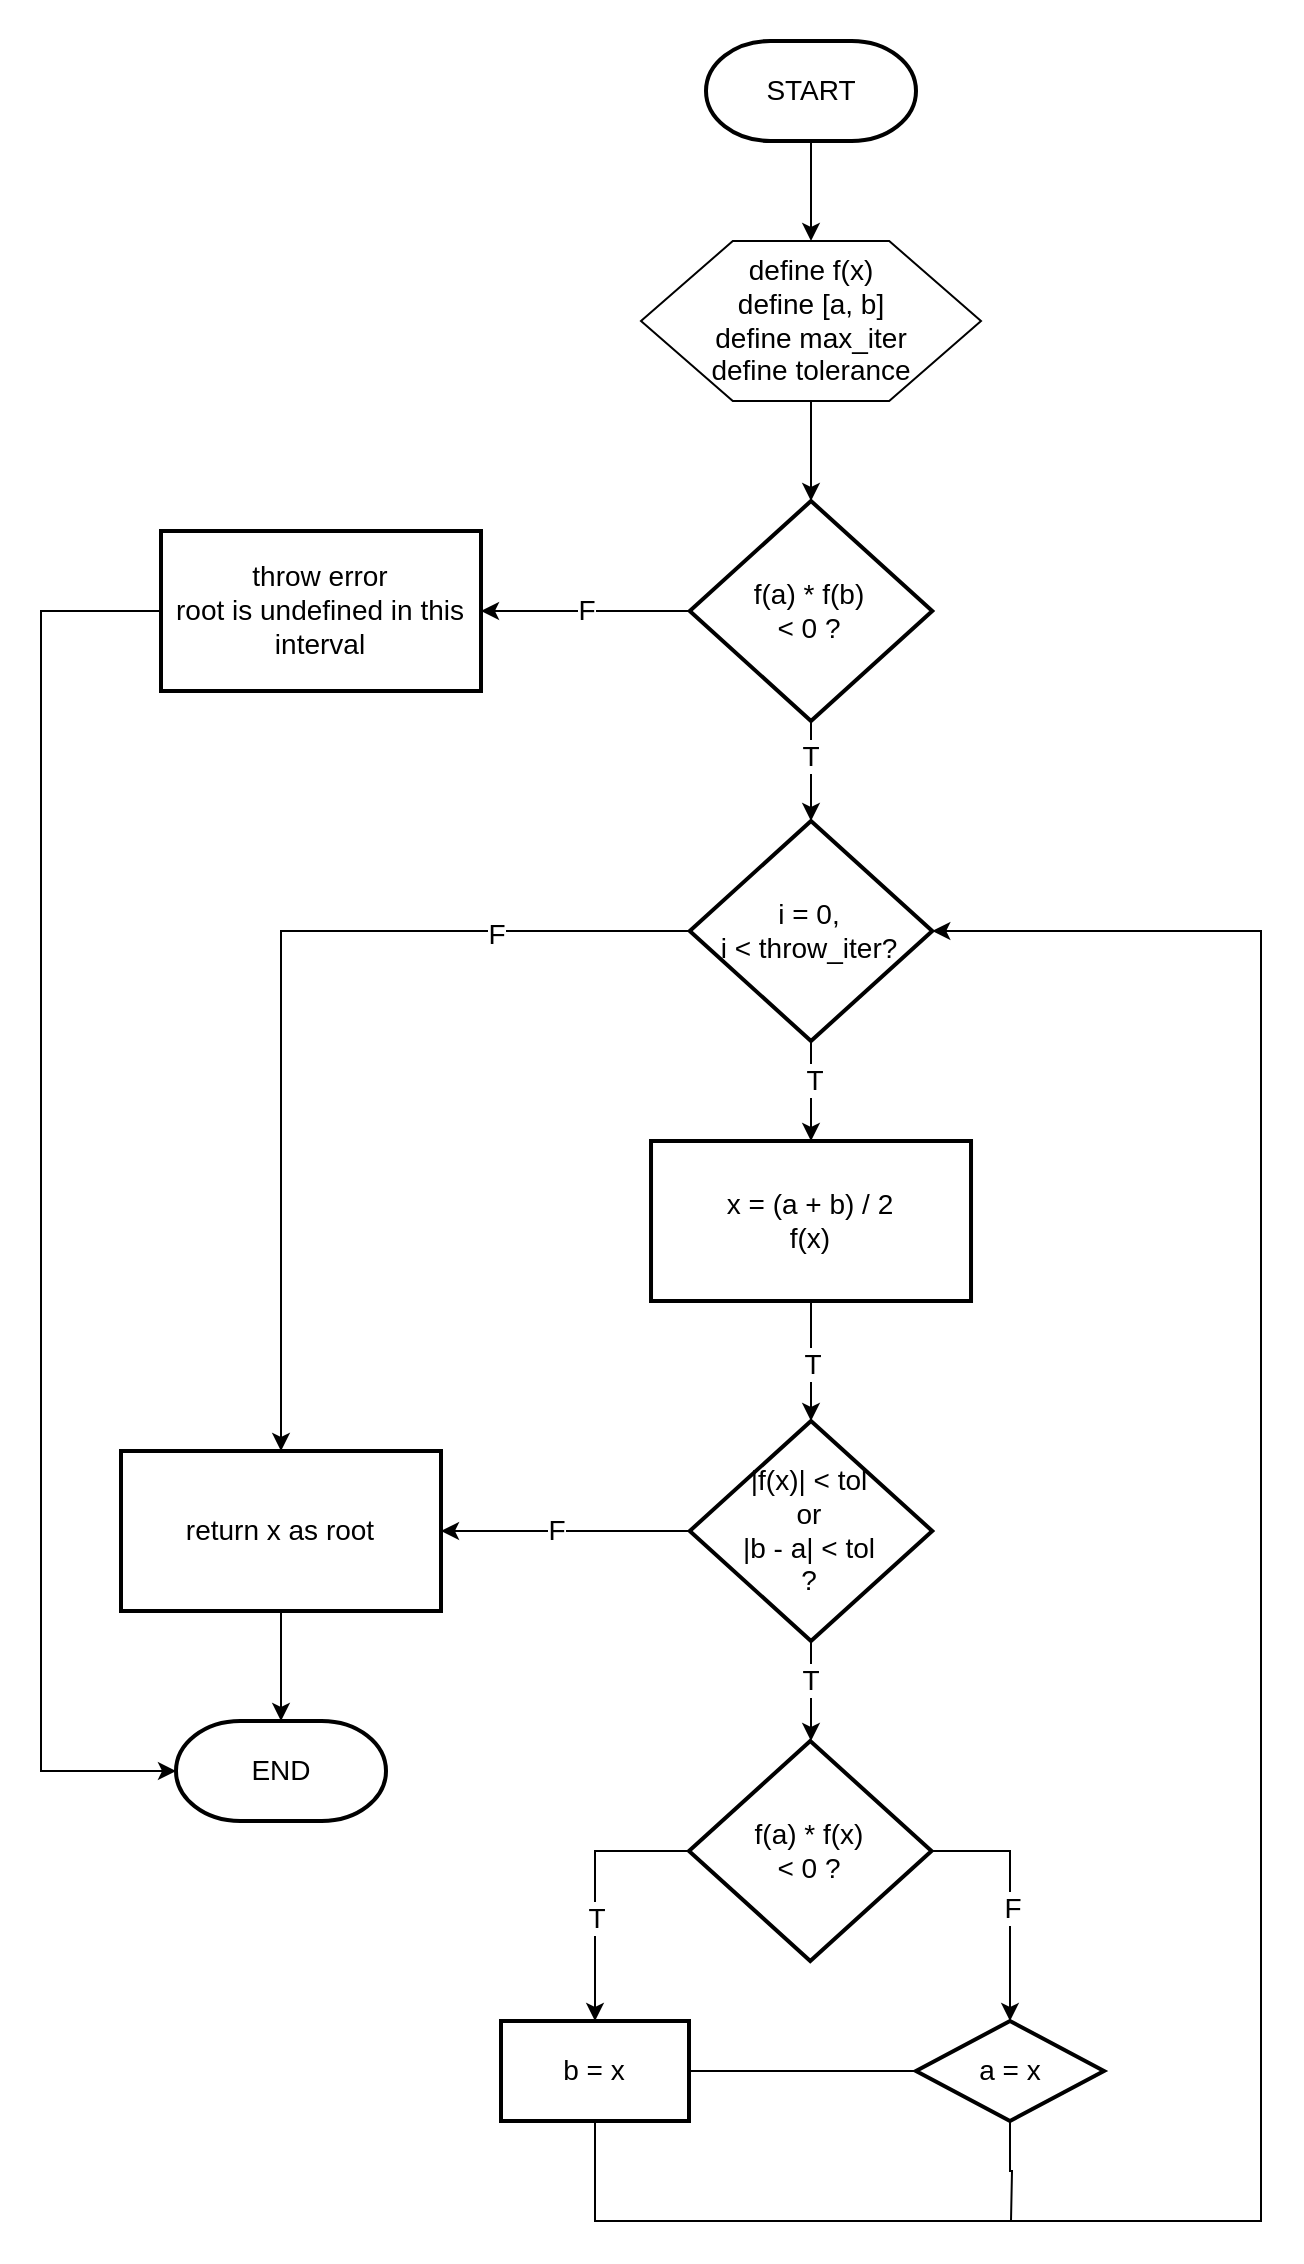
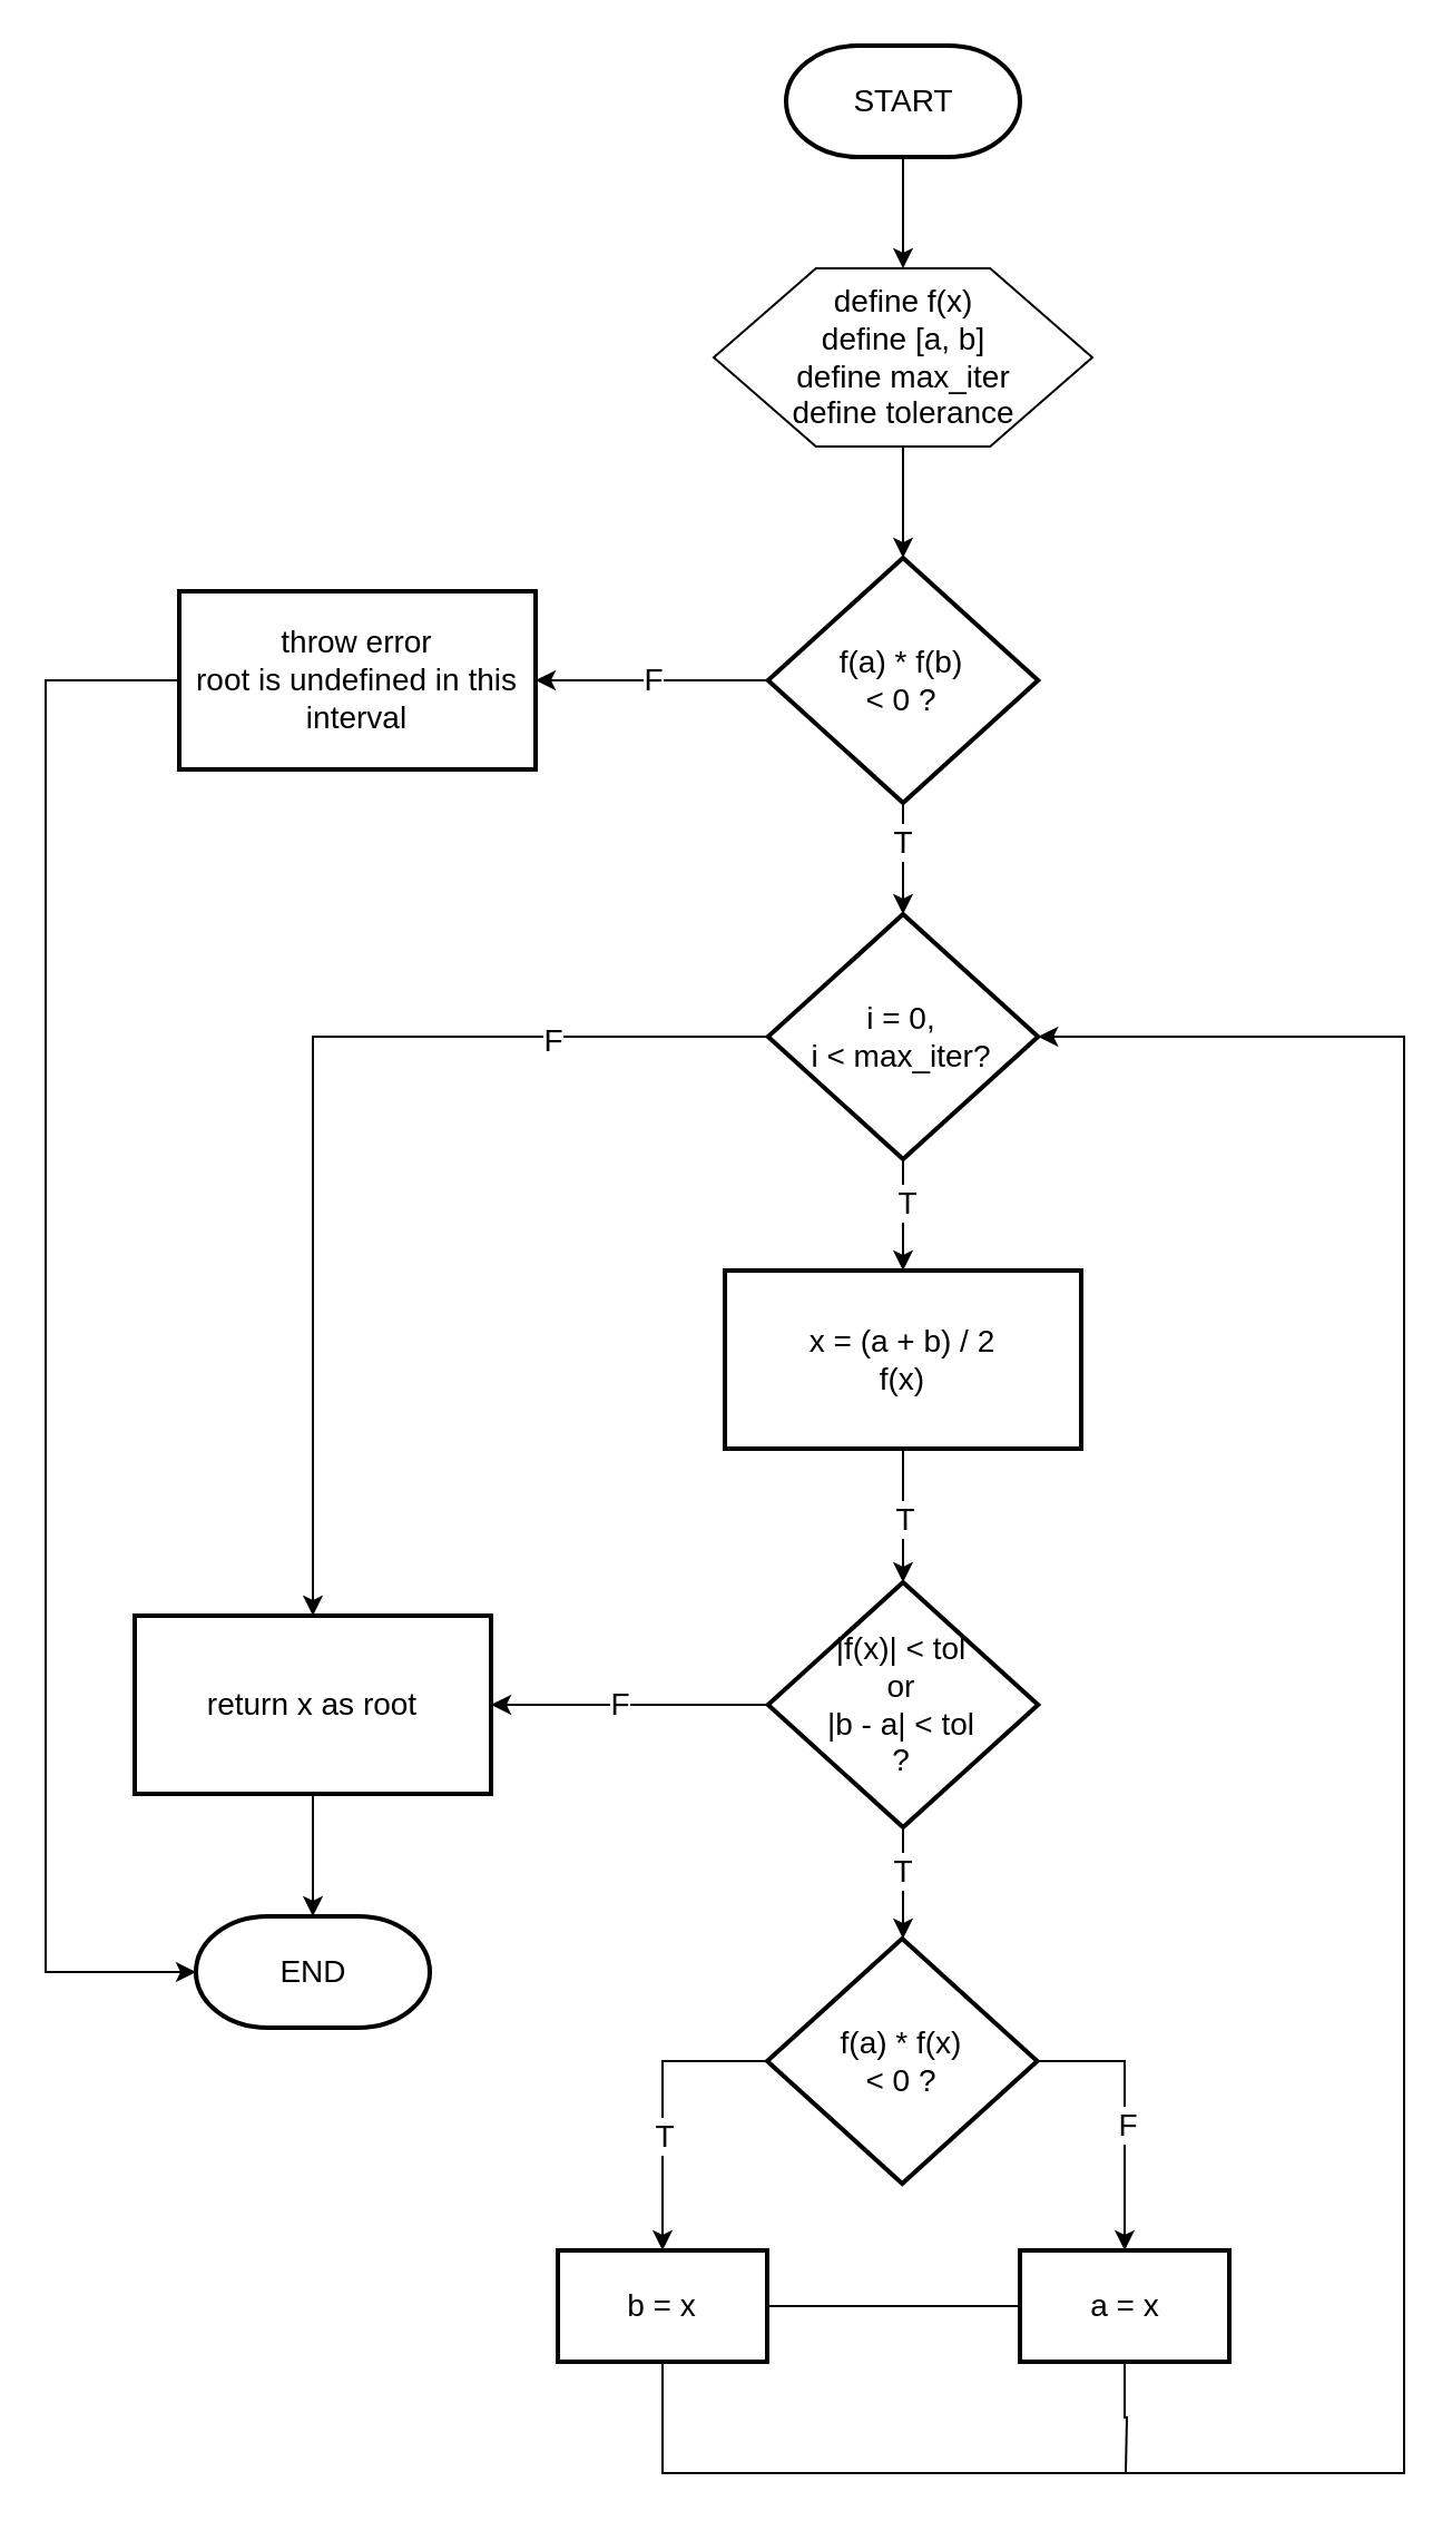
- <mxCell id="15" value="i = 0,&lt;div&gt;i &amp;lt; throw_iter?&lt;/div&gt;" style="strokeWidth=2;html=1;shape=mxgraph.flowchart.decision;whiteSpace=wrap;fontSize=14;" vertex="1" parent="1"><mxGeometry x="344.38" y="410" width="121.25" height="110" as="geometry" /></mxCell>
+ <mxCell id="15" value="i = 0,&lt;div&gt;i &amp;lt; max_iter?&lt;/div&gt;" style="strokeWidth=2;html=1;shape=mxgraph.flowchart.decision;whiteSpace=wrap;fontSize=14;" vertex="1" parent="1"><mxGeometry x="344.38" y="410" width="121.25" height="110" as="geometry" /></mxCell>
- <mxCell id="32" value="a = x" style="rhombus;whiteSpace=wrap;html=1;absoluteArcSize=1;arcSize=0;strokeWidth=2;fontSize=14;" vertex="1" parent="1"><mxGeometry x="457.5" y="1010" width="94" height="50" as="geometry" /></mxCell>
+ <mxCell id="32" value="a = x" style="rounded=1;whiteSpace=wrap;html=1;absoluteArcSize=1;arcSize=0;strokeWidth=2;fontSize=14;" vertex="1" parent="1"><mxGeometry x="457.5" y="1010" width="94" height="50" as="geometry" /></mxCell>
